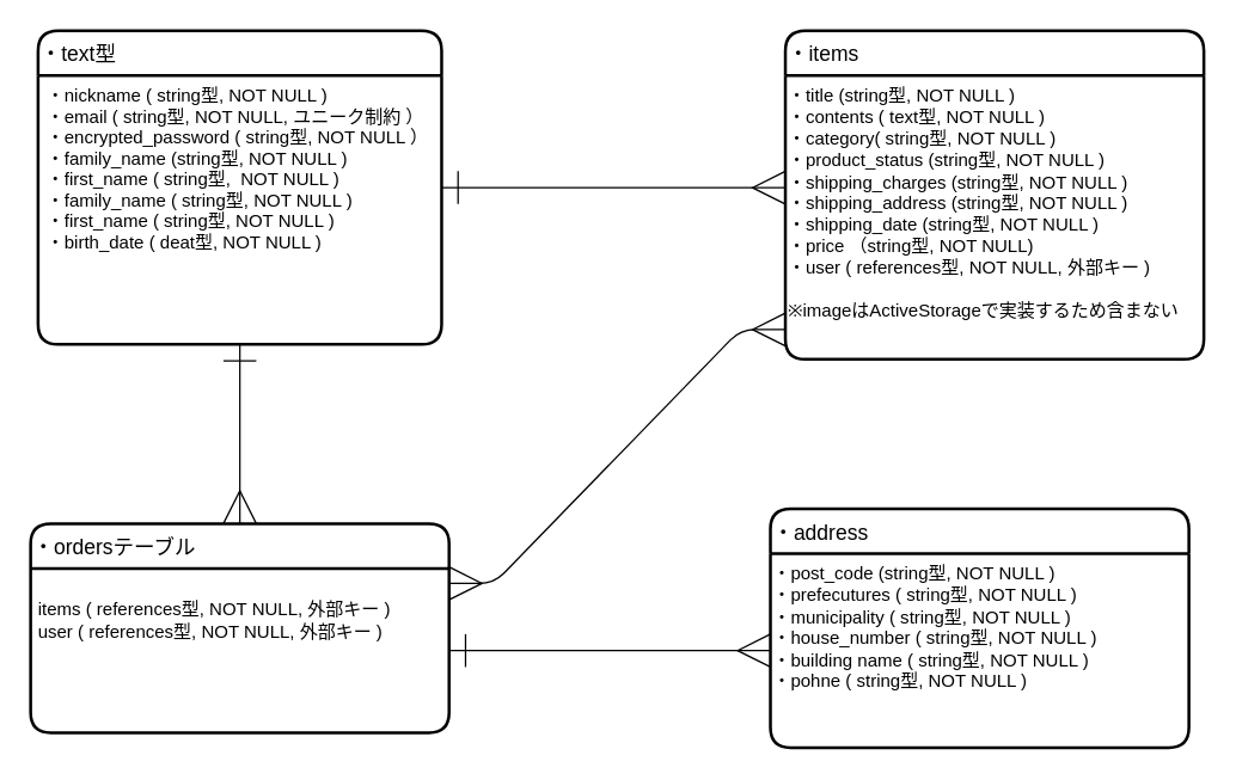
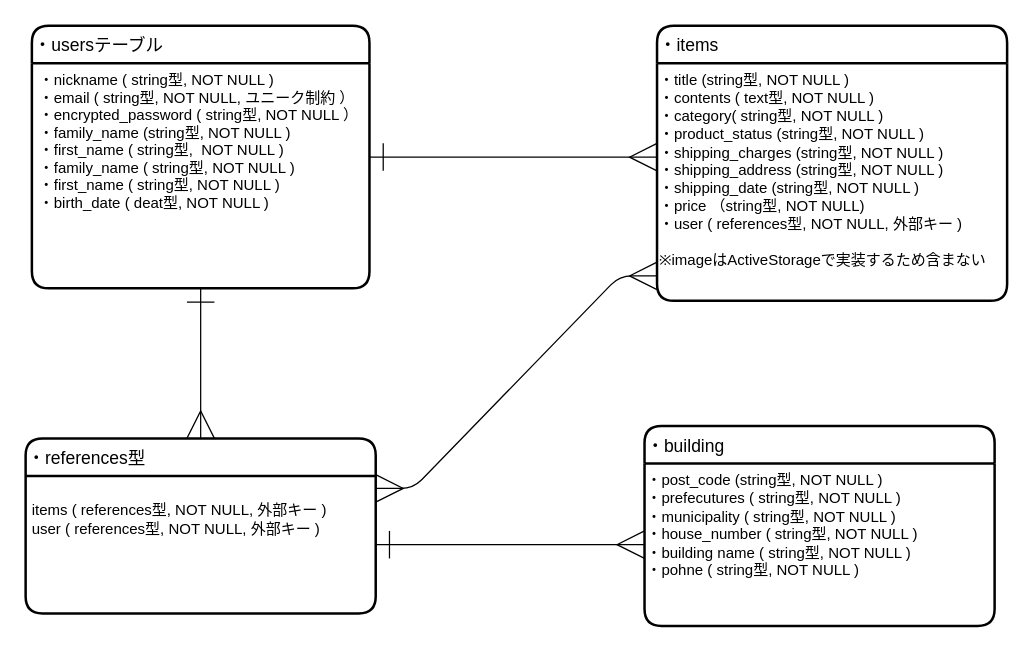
- <mxCell id="3" value="・text型" style="swimlane;childLayout=stackLayout;horizontal=1;startSize=30;horizontalStack=0;rounded=1;fontSize=14;fontStyle=0;strokeWidth=2;resizeParent=0;resizeLast=1;shadow=0;dashed=0;align=left;" vertex="1" parent="1"><mxGeometry x="25" y="20" width="270" height="210" as="geometry" /></mxCell>
+ <mxCell id="3" value="・usersテーブル" style="swimlane;childLayout=stackLayout;horizontal=1;startSize=30;horizontalStack=0;rounded=1;fontSize=14;fontStyle=0;strokeWidth=2;resizeParent=0;resizeLast=1;shadow=0;dashed=0;align=left;" vertex="1" parent="1"><mxGeometry x="25" y="20" width="270" height="210" as="geometry" /></mxCell>
- <mxCell id="10" value="・address" style="swimlane;childLayout=stackLayout;horizontal=1;startSize=30;horizontalStack=0;rounded=1;fontSize=14;fontStyle=0;strokeWidth=2;resizeParent=0;resizeLast=1;shadow=0;dashed=0;align=left;" vertex="1" parent="1"><mxGeometry x="515" y="340" width="280" height="160" as="geometry" /></mxCell>
+ <mxCell id="10" value="・building" style="swimlane;childLayout=stackLayout;horizontal=1;startSize=30;horizontalStack=0;rounded=1;fontSize=14;fontStyle=0;strokeWidth=2;resizeParent=0;resizeLast=1;shadow=0;dashed=0;align=left;" vertex="1" parent="1"><mxGeometry x="515" y="340" width="280" height="160" as="geometry" /></mxCell>
- <mxCell id="7" value="・ordersテーブル" style="swimlane;childLayout=stackLayout;horizontal=1;startSize=30;horizontalStack=0;rounded=1;fontSize=14;fontStyle=0;strokeWidth=2;resizeParent=0;resizeLast=1;shadow=0;dashed=0;align=left;" vertex="1" parent="1"><mxGeometry x="20" y="350" width="280" height="140" as="geometry" /></mxCell>
+ <mxCell id="7" value="・references型" style="swimlane;childLayout=stackLayout;horizontal=1;startSize=30;horizontalStack=0;rounded=1;fontSize=14;fontStyle=0;strokeWidth=2;resizeParent=0;resizeLast=1;shadow=0;dashed=0;align=left;" vertex="1" parent="1"><mxGeometry x="20" y="350" width="280" height="140" as="geometry" /></mxCell>
